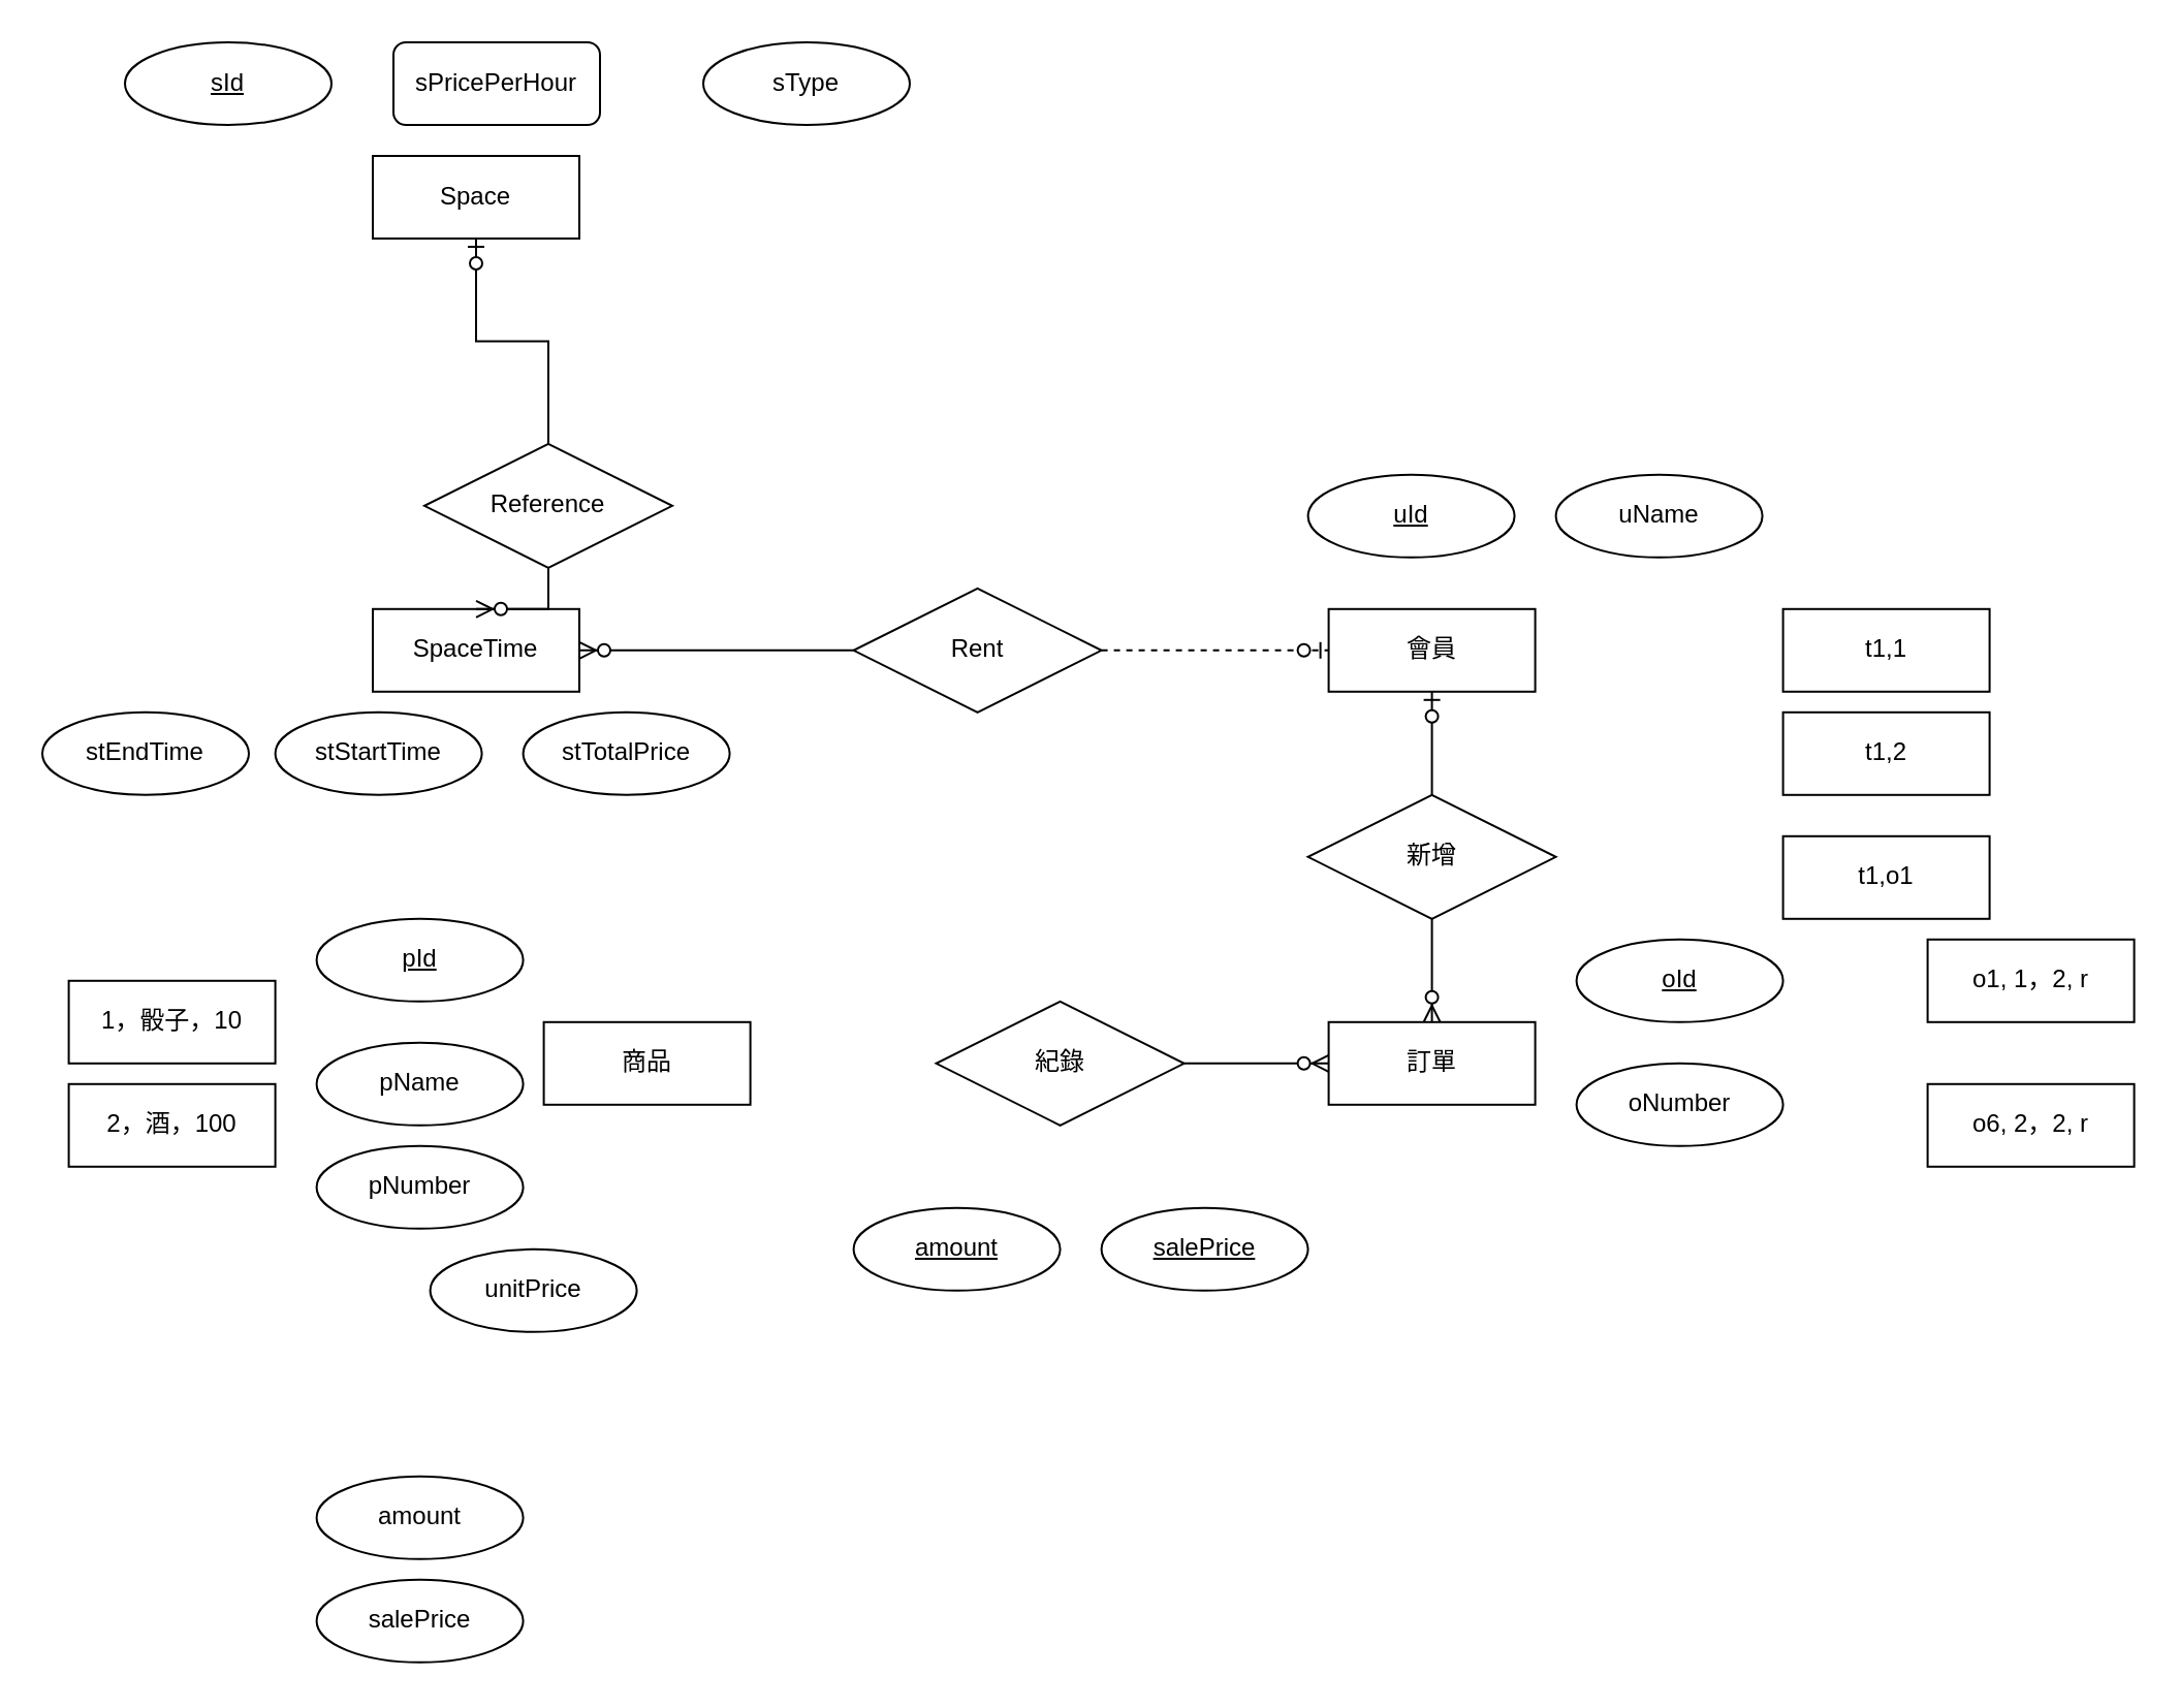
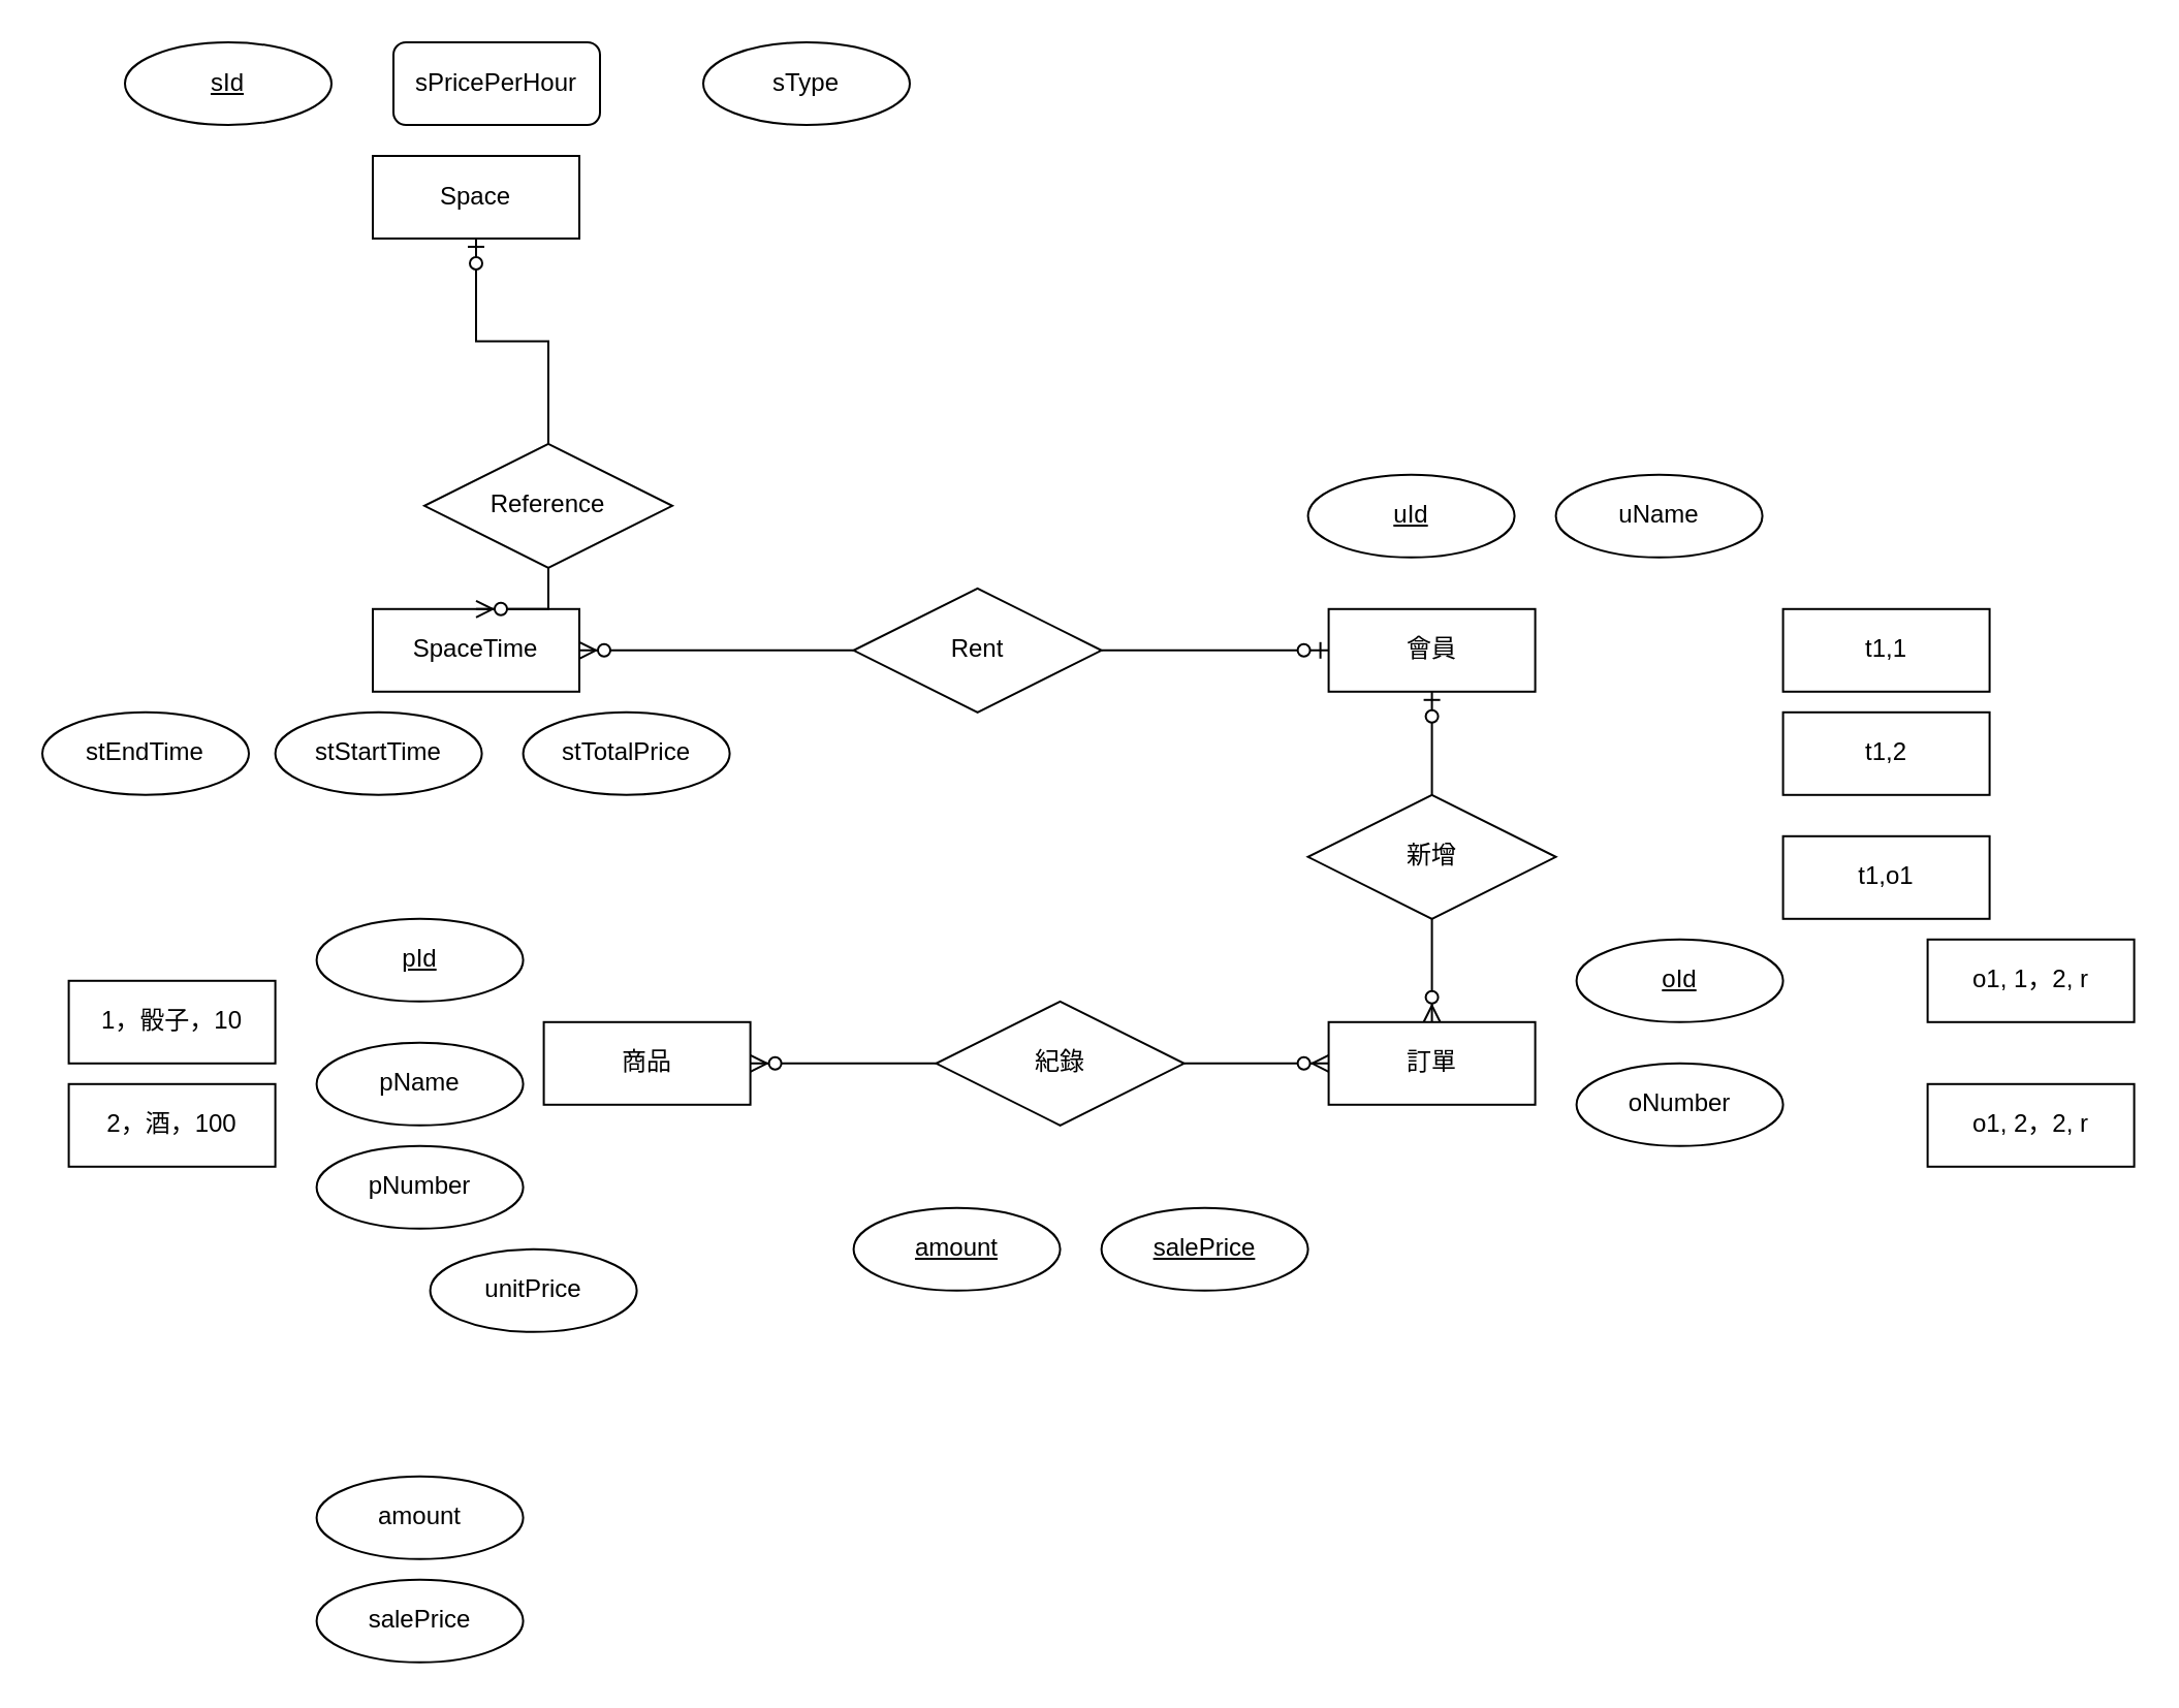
- <mxCell id="29" value="" style="edgeStyle=orthogonalEdgeStyle;rounded=0;orthogonalLoop=1;jettySize=auto;html=1;endArrow=ERzeroToOne;endFill=1;dashed=1;" parent="1" source="31" target="6" edge="1"><mxGeometry relative="1" as="geometry" /></mxCell>
+ <mxCell id="29" value="" style="edgeStyle=orthogonalEdgeStyle;rounded=0;orthogonalLoop=1;jettySize=auto;html=1;endArrow=ERzeroToOne;endFill=1;" parent="1" source="31" target="6" edge="1"><mxGeometry relative="1" as="geometry" /></mxCell>
+ <mxCell id="14" value="" style="edgeStyle=orthogonalEdgeStyle;rounded=0;orthogonalLoop=1;jettySize=auto;html=1;endArrow=ERzeroToMany;endFill=1;" parent="1" source="15" target="5" edge="1"><mxGeometry relative="1" as="geometry" /></mxCell>
- <mxCell id="12" value="o6, 2，2, r" style="whiteSpace=wrap;html=1;align=center;" parent="1" vertex="1"><mxGeometry x="932.8" y="524.4" width="100" height="40" as="geometry" /></mxCell>
+ <mxCell id="12" value="o1, 2，2, r" style="whiteSpace=wrap;html=1;align=center;" parent="1" vertex="1"><mxGeometry x="932.8" y="524.4" width="100" height="40" as="geometry" /></mxCell>
